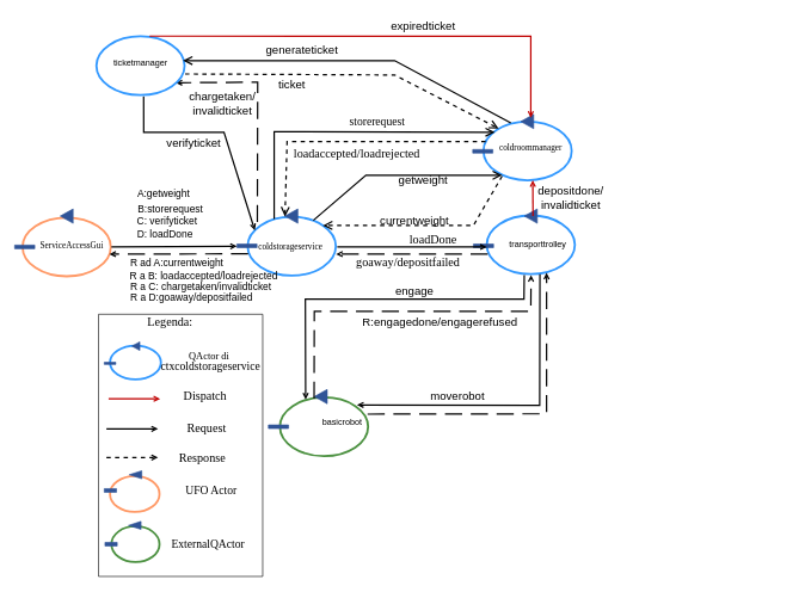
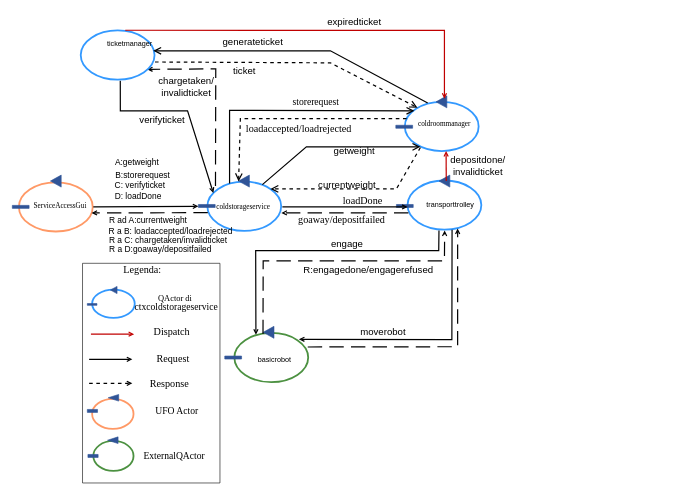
- <mxCell id="42" value="ticketmanager" style="text;html=1;align=center;verticalAlign=middle;whiteSpace=wrap;rounded=0;" parent="1" vertex="1"><mxGeometry x="165.5" y="72" width="60" height="30" as="geometry" /></mxCell>
+ <mxCell id="42" value="ticketmanager" style="text;html=1;align=center;verticalAlign=middle;whiteSpace=wrap;rounded=0;" parent="1" vertex="1"><mxGeometry x="185.5" y="57" width="60" height="30" as="geometry" /></mxCell>
- <mxCell id="52" value="basicrobot" style="text;html=1;align=center;verticalAlign=middle;whiteSpace=wrap;rounded=0;" parent="1" vertex="1"><mxGeometry x="447" y="574" width="60" height="30" as="geometry" /></mxCell>
+ <mxCell id="52" value="basicrobot" style="text;html=1;align=center;verticalAlign=middle;whiteSpace=wrap;rounded=0;" parent="1" vertex="1"><mxGeometry x="427" y="584" width="60" height="30" as="geometry" /></mxCell>
